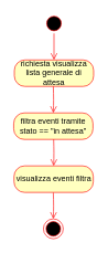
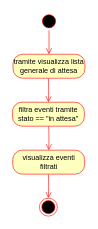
- <mxCell id="4" value="richiesta visualizza lista generale di attesa" style="rounded=1;whiteSpace=wrap;html=1;arcSize=40;fontColor=#000000;fillColor=#ffffc0;strokeColor=#ff0000;" vertex="1" parent="1"><mxGeometry x="21" y="90" width="120" height="40" as="geometry" /></mxCell>
+ <mxCell id="4" value="tramite visualizza lista generale di attesa" style="rounded=1;whiteSpace=wrap;html=1;arcSize=40;fontColor=#000000;fillColor=#ffffc0;strokeColor=#ff0000;" vertex="1" parent="1"><mxGeometry x="21" y="90" width="120" height="40" as="geometry" /></mxCell>
- <mxCell id="10" value="visualizza eventi filtra" style="rounded=1;whiteSpace=wrap;html=1;arcSize=40;fontColor=#000000;fillColor=#ffffc0;strokeColor=#ff0000;" vertex="1" parent="1"><mxGeometry x="20.5" y="250" width="120" height="40" as="geometry" /></mxCell>
+ <mxCell id="10" value="visualizza eventi filtrati" style="rounded=1;whiteSpace=wrap;html=1;arcSize=40;fontColor=#000000;fillColor=#ffffc0;strokeColor=#ff0000;" vertex="1" parent="1"><mxGeometry x="20.5" y="250" width="120" height="40" as="geometry" /></mxCell>
